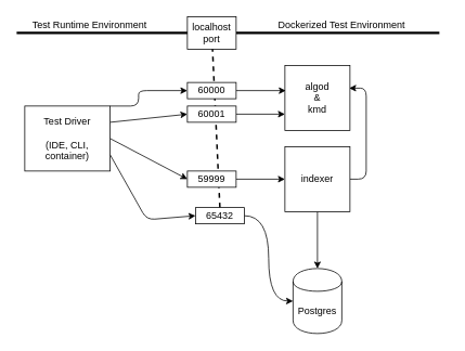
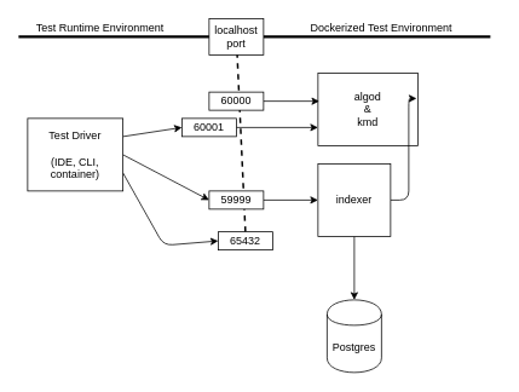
- <mxCell id="13" style="edgeStyle=none;html=1;exitX=1;exitY=0;exitDx=0;exitDy=0;entryX=0;entryY=0.5;entryDx=0;entryDy=0;" edge="1" parent="1" source="17" target="10"><mxGeometry relative="1" as="geometry"><Array as="points"><mxPoint x="170" y="130" /><mxPoint x="170" y="111" /></Array></mxGeometry></mxCell>
- <mxCell id="3" value="algod&lt;br&gt;&amp;amp;&lt;br&gt;kmd" style="whiteSpace=wrap;html=1;aspect=fixed;" parent="1" vertex="1"><mxGeometry x="350" y="80" width="80" height="80" as="geometry" /></mxCell>
+ <mxCell id="3" value="algod&lt;br&gt;&amp;amp;&lt;br&gt;kmd" style="whiteSpace=wrap;html=1;aspect=fixed;" parent="1" vertex="1"><mxGeometry x="350" y="80" width="110" height="80" as="geometry" /></mxCell>
- <mxCell id="8" value="60001" style="rounded=0;whiteSpace=wrap;html=1;" parent="1" vertex="1"><mxGeometry x="230" y="130" width="60" height="20" as="geometry" /></mxCell>
+ <mxCell id="8" value="60001" style="rounded=0;whiteSpace=wrap;html=1;" parent="1" vertex="1"><mxGeometry x="200" y="130" width="60" height="20" as="geometry" /></mxCell>
- <mxCell id="11" style="edgeStyle=orthogonalEdgeStyle;curved=1;orthogonalLoop=1;jettySize=auto;html=1;entryX=0;entryY=0.5;entryDx=0;entryDy=0;strokeWidth=1;" parent="1" source="12" target="6" edge="1"><mxGeometry relative="1" as="geometry" /></mxCell>
